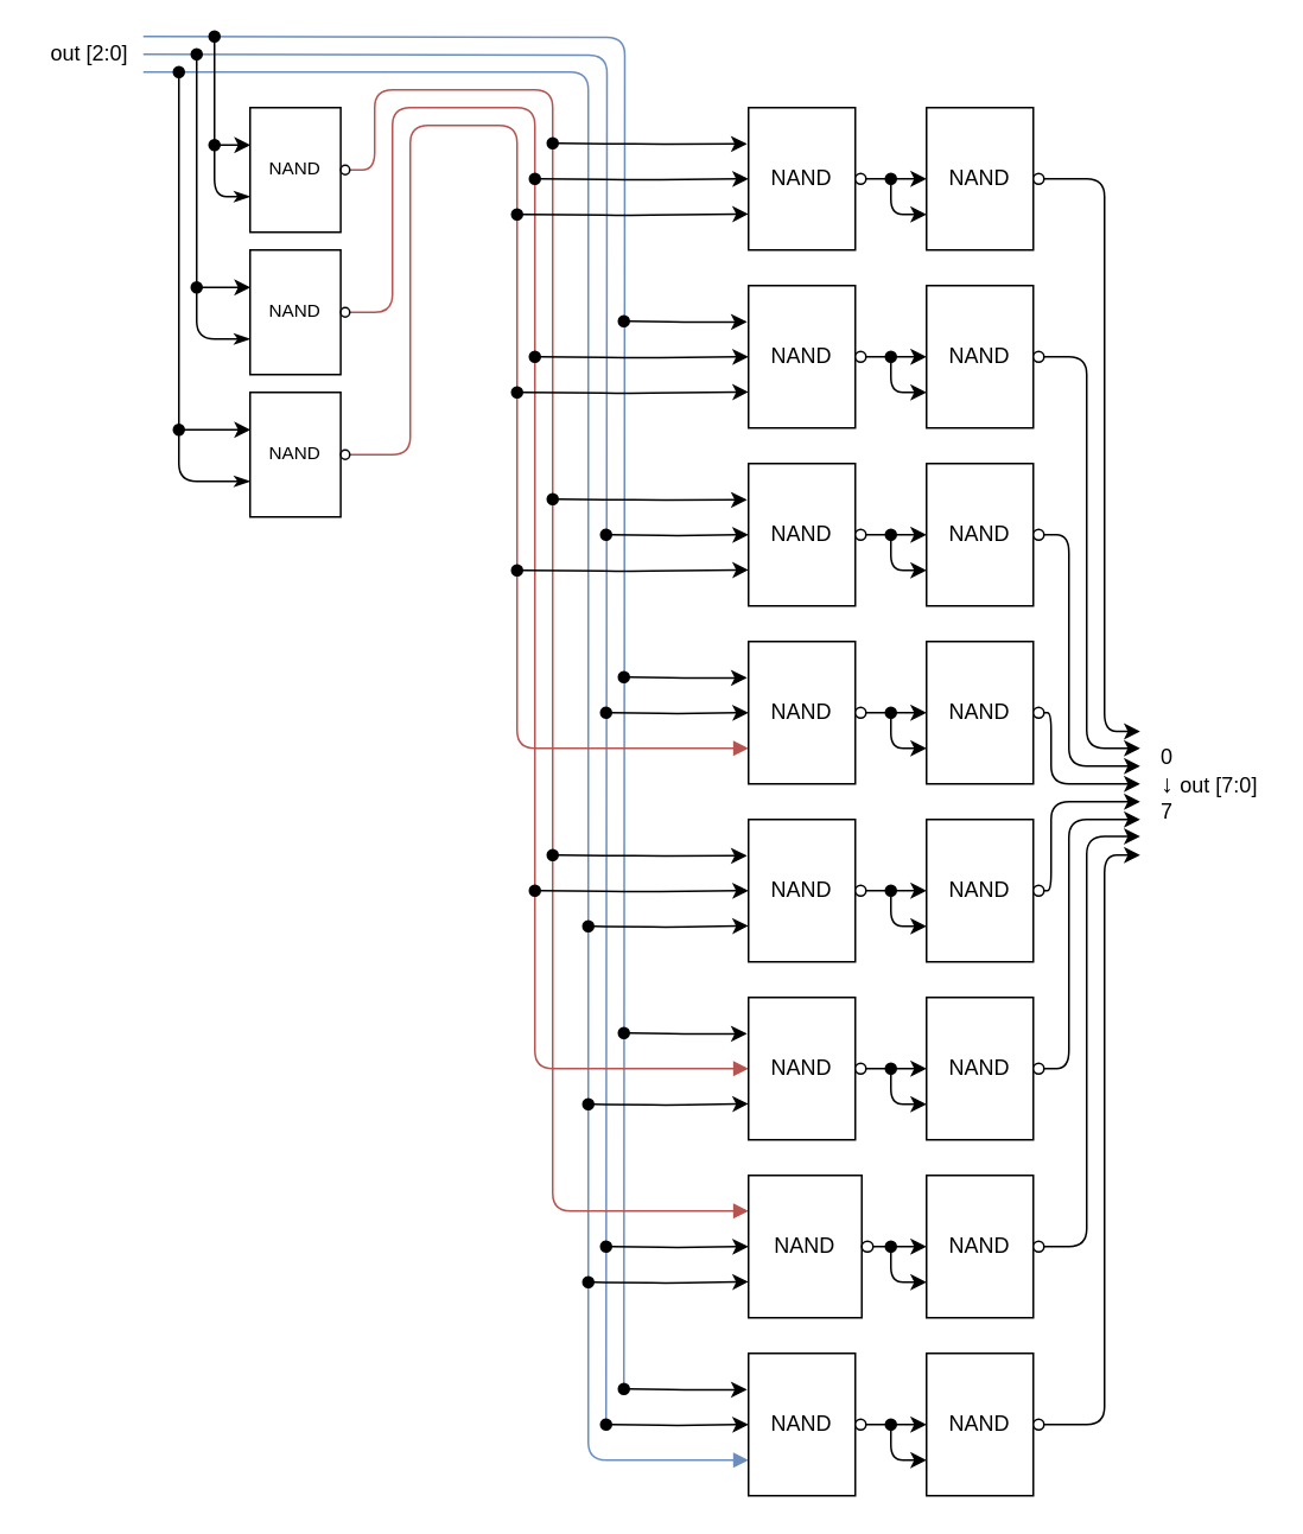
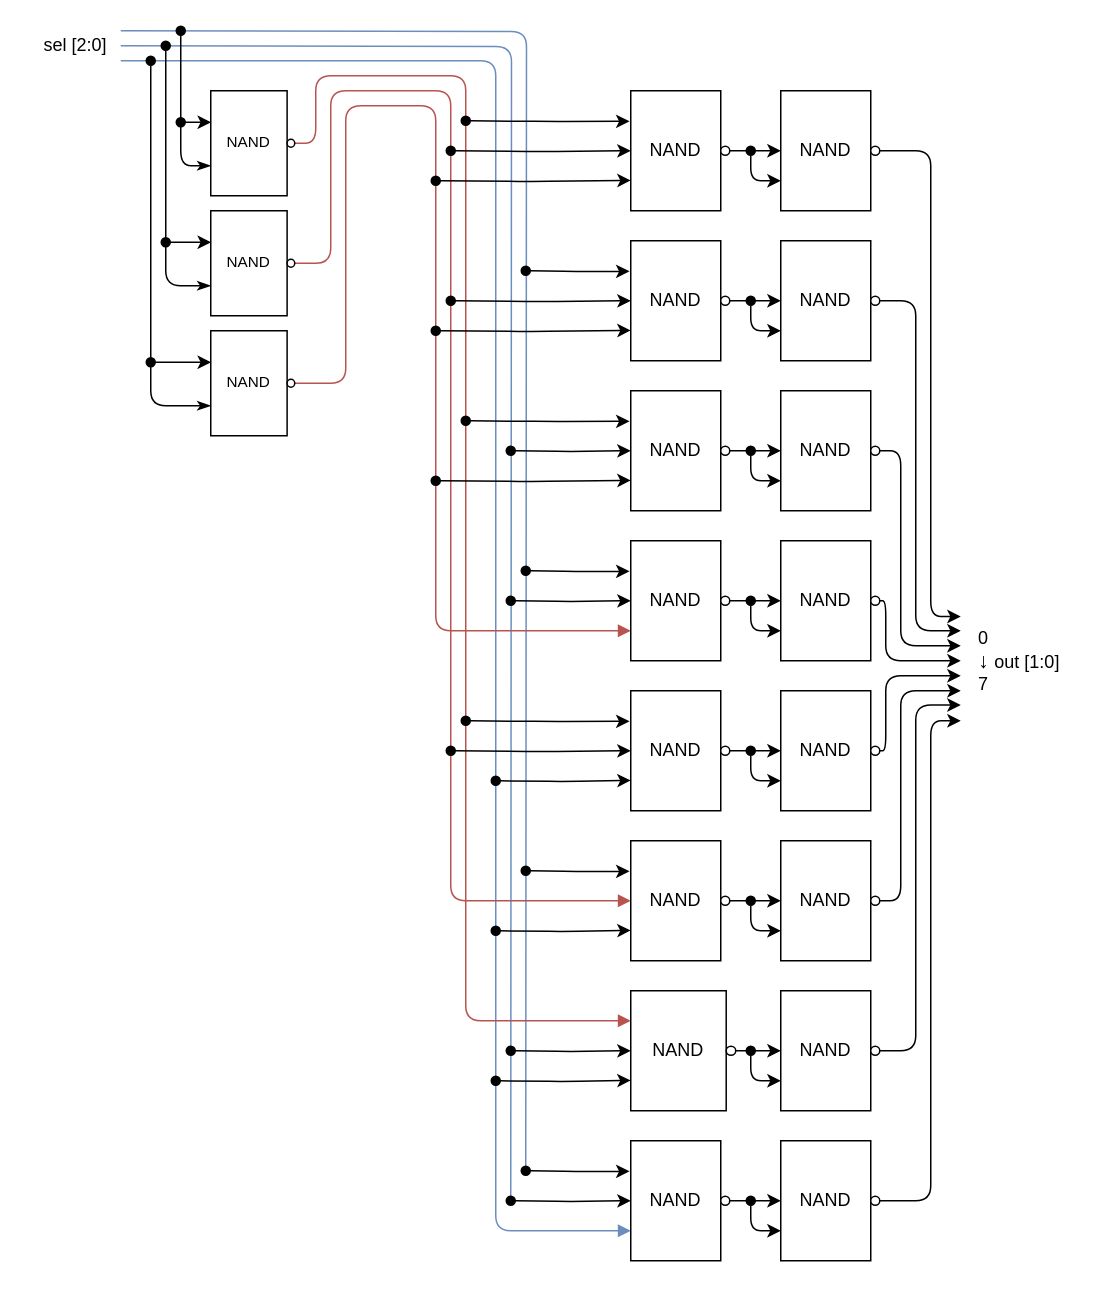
- <mxCell id="39" value="out [2:0]" style="text;html=1;strokeColor=none;fillColor=none;align=center;verticalAlign=middle;whiteSpace=wrap;rounded=0;" parent="1" vertex="1"><mxGeometry x="20" y="20" width="60" height="20" as="geometry" /></mxCell>
+ <mxCell id="39" value="sel [2:0]" style="text;html=1;strokeColor=none;fillColor=none;align=center;verticalAlign=middle;whiteSpace=wrap;rounded=0;" parent="1" vertex="1"><mxGeometry x="20" y="20" width="60" height="20" as="geometry" /></mxCell>
- <mxCell id="78" value="0&lt;br&gt;&lt;span style=&quot;font-family: &amp;#34;arial&amp;#34; , sans-serif ; font-size: 14.0px&quot;&gt;↓&amp;nbsp;&lt;/span&gt;out [7:0]&lt;br&gt;7" style="text;html=1;strokeColor=none;fillColor=none;align=left;verticalAlign=middle;whiteSpace=wrap;rounded=0;" parent="1" vertex="1"><mxGeometry x="650" y="430" width="60" height="20" as="geometry" /></mxCell>
+ <mxCell id="78" value="0&lt;br&gt;&lt;span style=&quot;font-family: &amp;#34;arial&amp;#34; , sans-serif ; font-size: 14.0px&quot;&gt;↓&amp;nbsp;&lt;/span&gt;out [1:0]&lt;br&gt;7" style="text;html=1;strokeColor=none;fillColor=none;align=left;verticalAlign=middle;whiteSpace=wrap;rounded=0;" parent="1" vertex="1"><mxGeometry x="650" y="430" width="60" height="20" as="geometry" /></mxCell>
